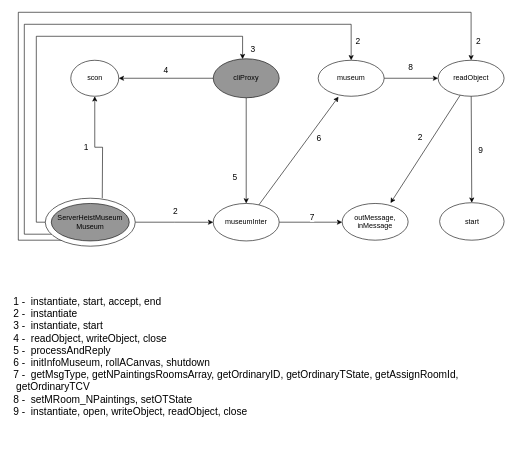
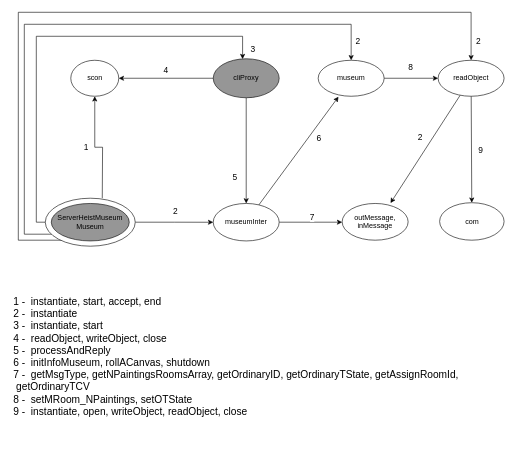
- <mxCell id="35" value="start" style="ellipse;whiteSpace=wrap;html=1;shadow=0;labelBackgroundColor=none;fillStyle=auto;fontFamily=Helvetica;fontSize=12;gradientDirection=north;" vertex="1" parent="1"><mxGeometry x="732.5" y="337.5" width="107.5" height="62.5" as="geometry" /></mxCell>
+ <mxCell id="35" value="com" style="ellipse;whiteSpace=wrap;html=1;shadow=0;labelBackgroundColor=none;fillStyle=auto;fontFamily=Helvetica;fontSize=12;gradientDirection=north;" vertex="1" parent="1"><mxGeometry x="732.5" y="337.5" width="107.5" height="62.5" as="geometry" /></mxCell>
